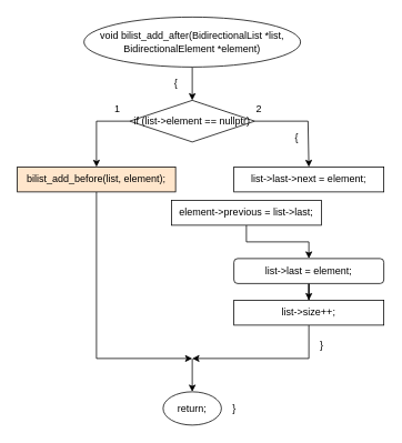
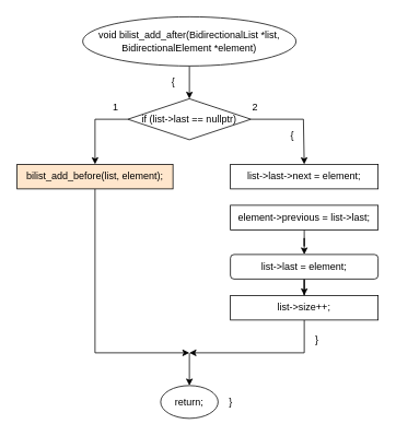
- <mxCell id="7" value="if (list-&amp;gt;element == nullptr)" style="rhombus;whiteSpace=wrap;html=1;" parent="1" vertex="1"><mxGeometry x="155" y="120" width="150" height="50" as="geometry" /></mxCell>
+ <mxCell id="7" value="if (list-&amp;gt;last == nullptr)" style="rhombus;whiteSpace=wrap;html=1;" parent="1" vertex="1"><mxGeometry x="155" y="120" width="150" height="50" as="geometry" /></mxCell>
- <mxCell id="23" value="element-&amp;gt;previous = list-&amp;gt;last;" style="whiteSpace=wrap;html=1;" vertex="1" parent="1"><mxGeometry x="205" y="240" width="180" height="30" as="geometry" /></mxCell>
+ <mxCell id="23" value="element-&amp;gt;previous = list-&amp;gt;last;" style="whiteSpace=wrap;html=1;" vertex="1" parent="1"><mxGeometry x="280" y="250" width="180" height="30" as="geometry" /></mxCell>
